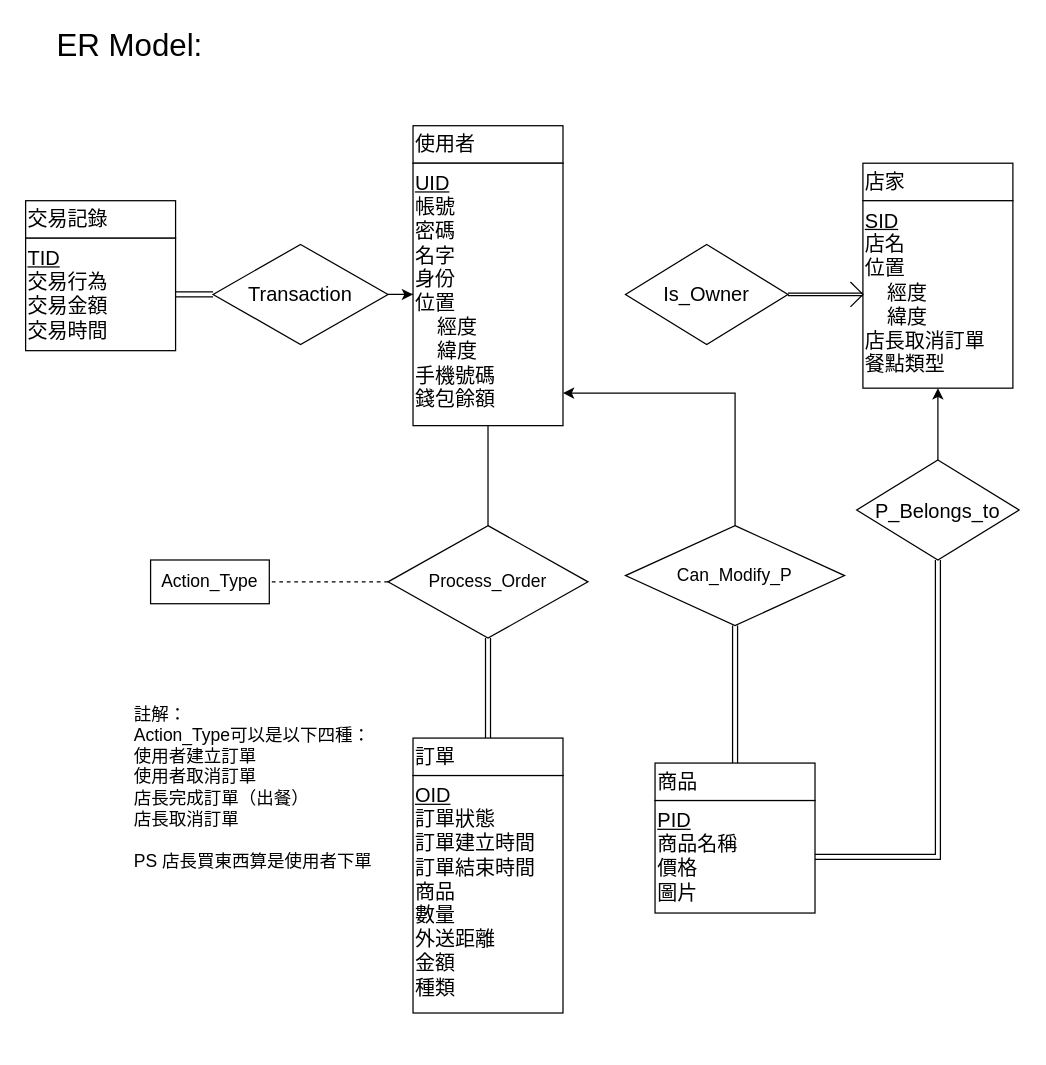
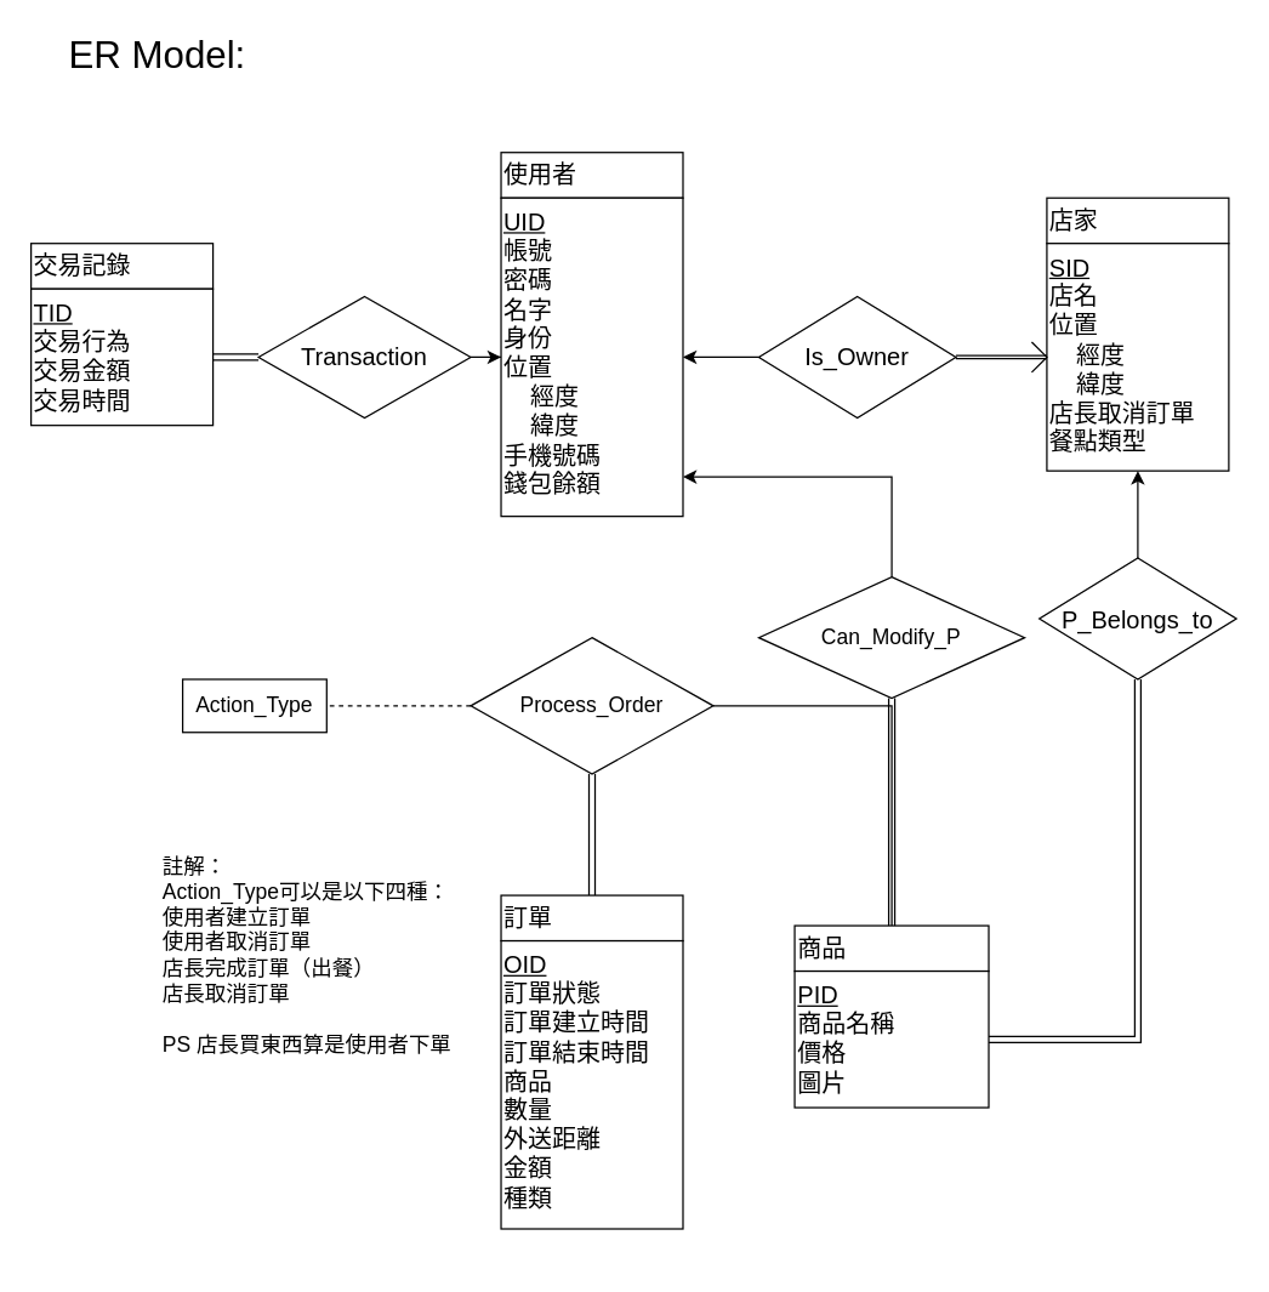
+ <mxCell id="15" value="" style="edgeStyle=orthogonalEdgeStyle;rounded=0;orthogonalLoop=1;jettySize=auto;html=1;fontSize=14;entryX=1;entryY=0.5;entryDx=0;entryDy=0;" edge="1" parent="1" source="17" target="4"><mxGeometry relative="1" as="geometry" /></mxCell>
- <mxCell id="18" value="" style="edgeStyle=orthogonalEdgeStyle;rounded=0;orthogonalLoop=1;jettySize=auto;html=1;fontSize=14;endArrow=none;endFill=0;" edge="1" parent="1" source="21" target="4"><mxGeometry relative="1" as="geometry" /></mxCell>
+ <mxCell id="18" value="" style="edgeStyle=orthogonalEdgeStyle;rounded=0;orthogonalLoop=1;jettySize=auto;html=1;fontSize=14;endArrow=none;endFill=0;" edge="1" parent="1" source="21" target="29"><mxGeometry relative="1" as="geometry" /></mxCell>
- <mxCell id="27" value="Can_Modify_P" style="rhombus;whiteSpace=wrap;html=1;fontSize=14;" vertex="1" parent="1"><mxGeometry x="500" y="420" width="175.33" height="80" as="geometry" /></mxCell>
+ <mxCell id="27" value="Can_Modify_P" style="rhombus;whiteSpace=wrap;html=1;fontSize=14;" vertex="1" parent="1"><mxGeometry x="500" y="380" width="175.33" height="80" as="geometry" /></mxCell>
